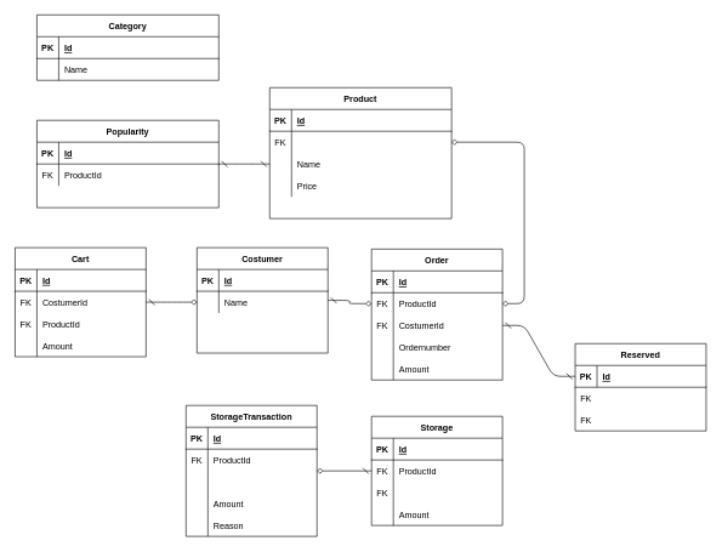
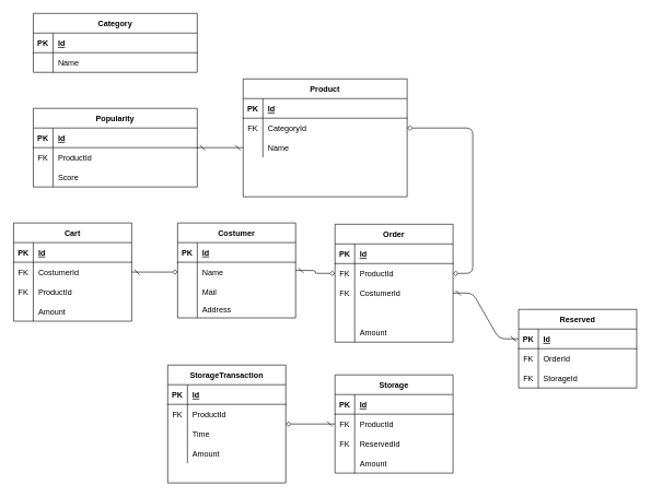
+ <mxCell id="19" value="CategoryId" style="shape=partialRectangle;overflow=hidden;connectable=0;fillColor=none;top=0;left=0;bottom=0;right=0;align=left;spacingLeft=6;" parent="17" vertex="1"><mxGeometry x="30" width="220" height="30" as="geometry" /></mxCell>
- <mxCell id="25" value="Price" style="shape=partialRectangle;overflow=hidden;connectable=0;fillColor=none;top=0;left=0;bottom=0;right=0;align=left;spacingLeft=6;" parent="23" vertex="1"><mxGeometry x="30" width="220" height="30" as="geometry" /></mxCell>
+ <mxCell id="12" value="Score" style="shape=partialRectangle;overflow=hidden;connectable=0;fillColor=none;top=0;left=0;bottom=0;right=0;align=left;spacingLeft=6;" parent="10" vertex="1"><mxGeometry x="30" width="220" height="30" as="geometry" /></mxCell>
+ <mxCell id="115" value="Mail" style="shape=partialRectangle;connectable=0;fillColor=none;top=0;left=0;bottom=0;right=0;align=left;spacingLeft=6;overflow=hidden;" parent="113" vertex="1"><mxGeometry x="30" width="150" height="30" as="geometry" /></mxCell>
+ <mxCell id="118" value="Address" style="shape=partialRectangle;connectable=0;fillColor=none;top=0;left=0;bottom=0;right=0;align=left;spacingLeft=6;overflow=hidden;" parent="116" vertex="1"><mxGeometry x="30" width="150" height="25" as="geometry" /></mxCell>
- <mxCell id="61" value="Ordernumber" style="shape=partialRectangle;connectable=0;fillColor=none;top=0;left=0;bottom=0;right=0;align=left;spacingLeft=6;overflow=hidden;" parent="59" vertex="1"><mxGeometry x="30" width="150" height="30" as="geometry" /></mxCell>
+ <mxCell id="71" value="OrderId" style="shape=partialRectangle;connectable=0;fillColor=none;top=0;left=0;bottom=0;right=0;align=left;spacingLeft=6;overflow=hidden;" parent="69" vertex="1"><mxGeometry x="30" width="150" height="30" as="geometry" /></mxCell>
+ <mxCell id="74" value="StorageId" style="shape=partialRectangle;connectable=0;fillColor=none;top=0;left=0;bottom=0;right=0;align=left;spacingLeft=6;overflow=hidden;" parent="72" vertex="1"><mxGeometry x="30" width="150" height="30" as="geometry" /></mxCell>
+ <mxCell id="98" value="Time" style="shape=partialRectangle;connectable=0;fillColor=none;top=0;left=0;bottom=0;right=0;align=left;spacingLeft=6;overflow=hidden;" parent="96" vertex="1"><mxGeometry x="30" width="150" height="30" as="geometry" /></mxCell>
+ <mxCell id="84" value="ReservedId" style="shape=partialRectangle;connectable=0;fillColor=none;top=0;left=0;bottom=0;right=0;align=left;spacingLeft=6;overflow=hidden;" parent="82" vertex="1"><mxGeometry x="30" width="150" height="30" as="geometry" /></mxCell>
- <mxCell id="104" value="Reason" style="shape=partialRectangle;connectable=0;fillColor=none;top=0;left=0;bottom=0;right=0;align=left;spacingLeft=6;overflow=hidden;" parent="102" vertex="1"><mxGeometry x="30" width="150" height="30" as="geometry" /></mxCell>
